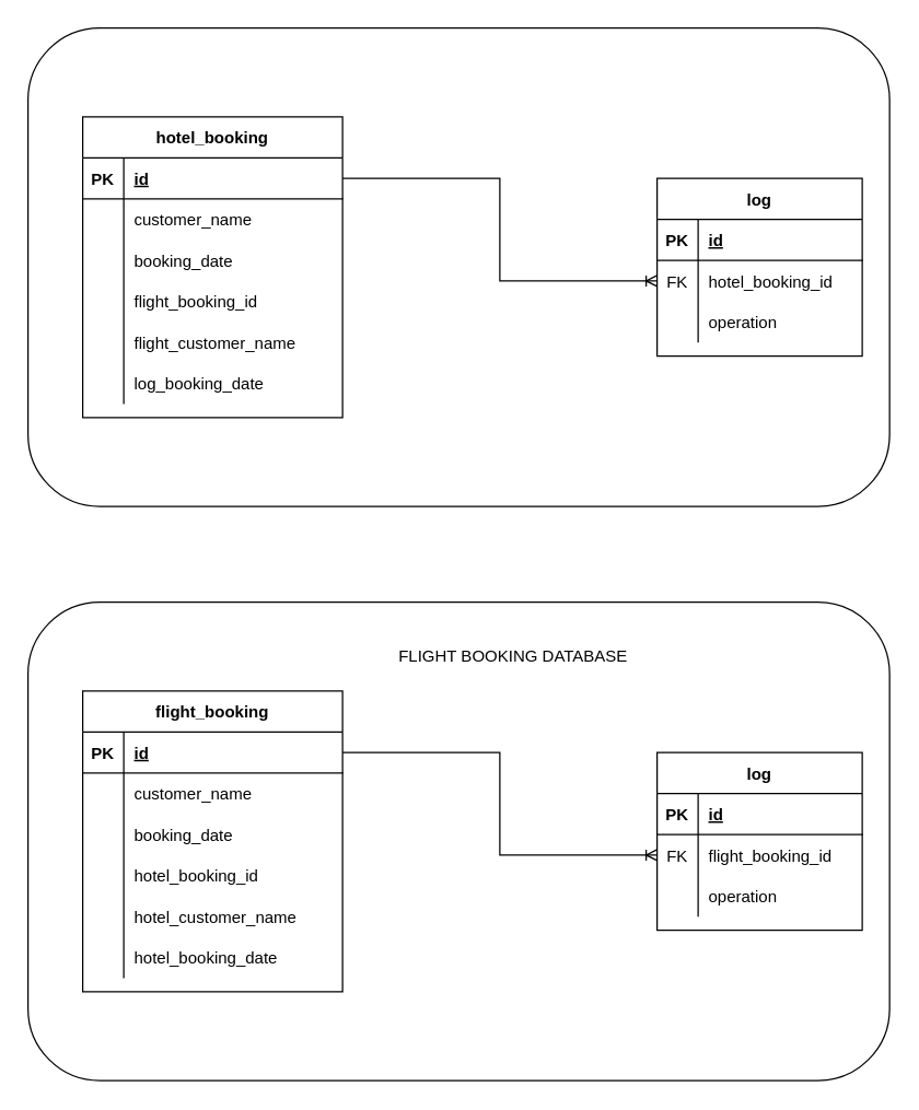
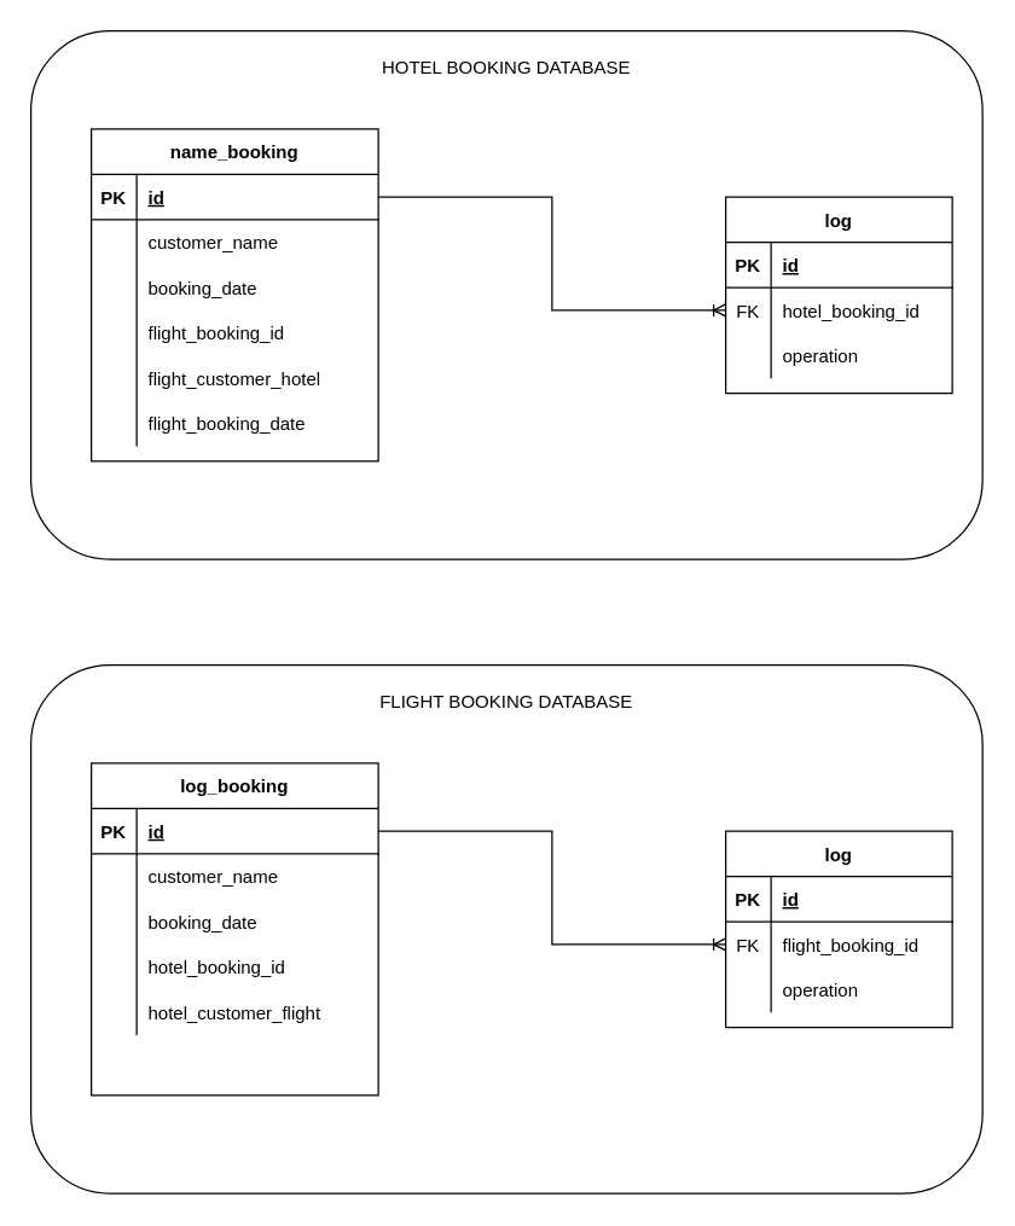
+ <mxCell id="4" value="HOTEL BOOKING DATABASE" style="text;html=1;strokeColor=none;fillColor=none;align=center;verticalAlign=middle;whiteSpace=wrap;rounded=0;" vertex="1" parent="2"><mxGeometry x="200" y="10" width="230" height="30" as="geometry" /></mxCell>
- <mxCell id="15" value="hotel_booking" style="shape=table;startSize=30;container=1;collapsible=1;childLayout=tableLayout;fixedRows=1;rowLines=0;fontStyle=1;align=center;resizeLast=1;" parent="2" vertex="1"><mxGeometry x="40" y="65" width="190" height="220" as="geometry" /></mxCell>
+ <mxCell id="15" value="name_booking" style="shape=table;startSize=30;container=1;collapsible=1;childLayout=tableLayout;fixedRows=1;rowLines=0;fontStyle=1;align=center;resizeLast=1;" parent="2" vertex="1"><mxGeometry x="40" y="65" width="190" height="220" as="geometry" /></mxCell>
- <mxCell id="30" value="flight_customer_name" style="shape=partialRectangle;overflow=hidden;connectable=0;fillColor=none;top=0;left=0;bottom=0;right=0;align=left;spacingLeft=6;" parent="28" vertex="1"><mxGeometry x="30" width="160" height="30" as="geometry"><mxRectangle width="160" height="30" as="alternateBounds" /></mxGeometry></mxCell>
+ <mxCell id="30" value="flight_customer_hotel" style="shape=partialRectangle;overflow=hidden;connectable=0;fillColor=none;top=0;left=0;bottom=0;right=0;align=left;spacingLeft=6;" parent="28" vertex="1"><mxGeometry x="30" width="160" height="30" as="geometry"><mxRectangle width="160" height="30" as="alternateBounds" /></mxGeometry></mxCell>
- <mxCell id="33" value="log_booking_date" style="shape=partialRectangle;overflow=hidden;connectable=0;fillColor=none;top=0;left=0;bottom=0;right=0;align=left;spacingLeft=6;" parent="31" vertex="1"><mxGeometry x="30" width="160" height="30" as="geometry"><mxRectangle width="160" height="30" as="alternateBounds" /></mxGeometry></mxCell>
+ <mxCell id="33" value="flight_booking_date" style="shape=partialRectangle;overflow=hidden;connectable=0;fillColor=none;top=0;left=0;bottom=0;right=0;align=left;spacingLeft=6;" parent="31" vertex="1"><mxGeometry x="30" width="160" height="30" as="geometry"><mxRectangle width="160" height="30" as="alternateBounds" /></mxGeometry></mxCell>
- <mxCell id="37" value="FLIGHT BOOKING DATABASE" style="text;html=1;strokeColor=none;fillColor=none;align=center;verticalAlign=middle;whiteSpace=wrap;rounded=0;" vertex="1" parent="35"><mxGeometry x="240" y="25" width="230" height="30" as="geometry" /></mxCell>
+ <mxCell id="37" value="FLIGHT BOOKING DATABASE" style="text;html=1;strokeColor=none;fillColor=none;align=center;verticalAlign=middle;whiteSpace=wrap;rounded=0;" vertex="1" parent="35"><mxGeometry x="200" y="10" width="230" height="30" as="geometry" /></mxCell>
- <mxCell id="48" value="flight_booking" style="shape=table;startSize=30;container=1;collapsible=1;childLayout=tableLayout;fixedRows=1;rowLines=0;fontStyle=1;align=center;resizeLast=1;" vertex="1" parent="35"><mxGeometry x="40" y="65" width="190" height="220" as="geometry" /></mxCell>
+ <mxCell id="48" value="log_booking" style="shape=table;startSize=30;container=1;collapsible=1;childLayout=tableLayout;fixedRows=1;rowLines=0;fontStyle=1;align=center;resizeLast=1;" vertex="1" parent="35"><mxGeometry x="40" y="65" width="190" height="220" as="geometry" /></mxCell>
- <mxCell id="63" value="hotel_customer_name" style="shape=partialRectangle;overflow=hidden;connectable=0;fillColor=none;top=0;left=0;bottom=0;right=0;align=left;spacingLeft=6;" vertex="1" parent="61"><mxGeometry x="30" width="160" height="30" as="geometry"><mxRectangle width="160" height="30" as="alternateBounds" /></mxGeometry></mxCell>
+ <mxCell id="63" value="hotel_customer_flight" style="shape=partialRectangle;overflow=hidden;connectable=0;fillColor=none;top=0;left=0;bottom=0;right=0;align=left;spacingLeft=6;" vertex="1" parent="61"><mxGeometry x="30" width="160" height="30" as="geometry"><mxRectangle width="160" height="30" as="alternateBounds" /></mxGeometry></mxCell>
- <mxCell id="66" value="hotel_booking_date" style="shape=partialRectangle;overflow=hidden;connectable=0;fillColor=none;top=0;left=0;bottom=0;right=0;align=left;spacingLeft=6;" vertex="1" parent="64"><mxGeometry x="30" width="160" height="30" as="geometry"><mxRectangle width="160" height="30" as="alternateBounds" /></mxGeometry></mxCell>
